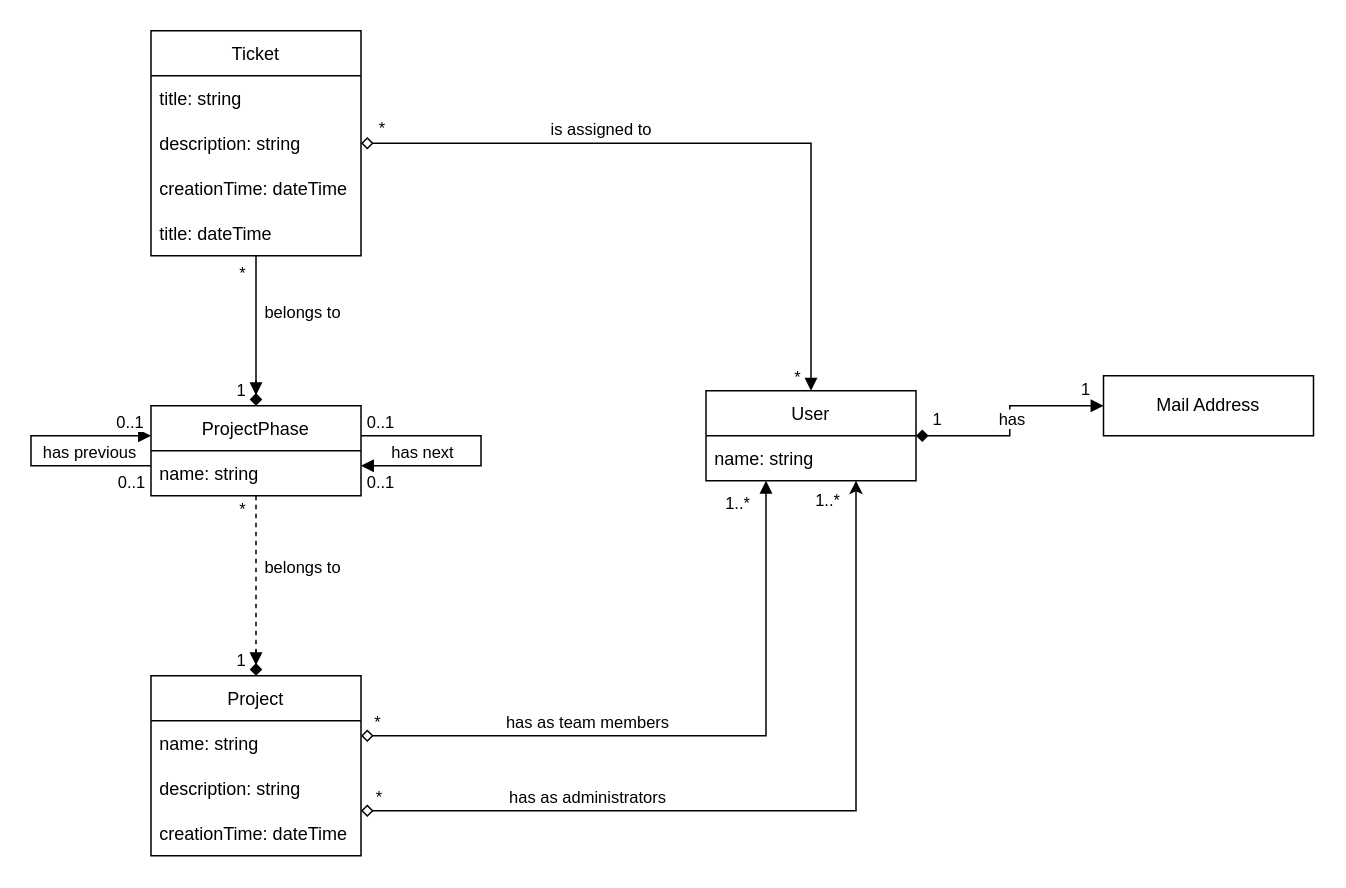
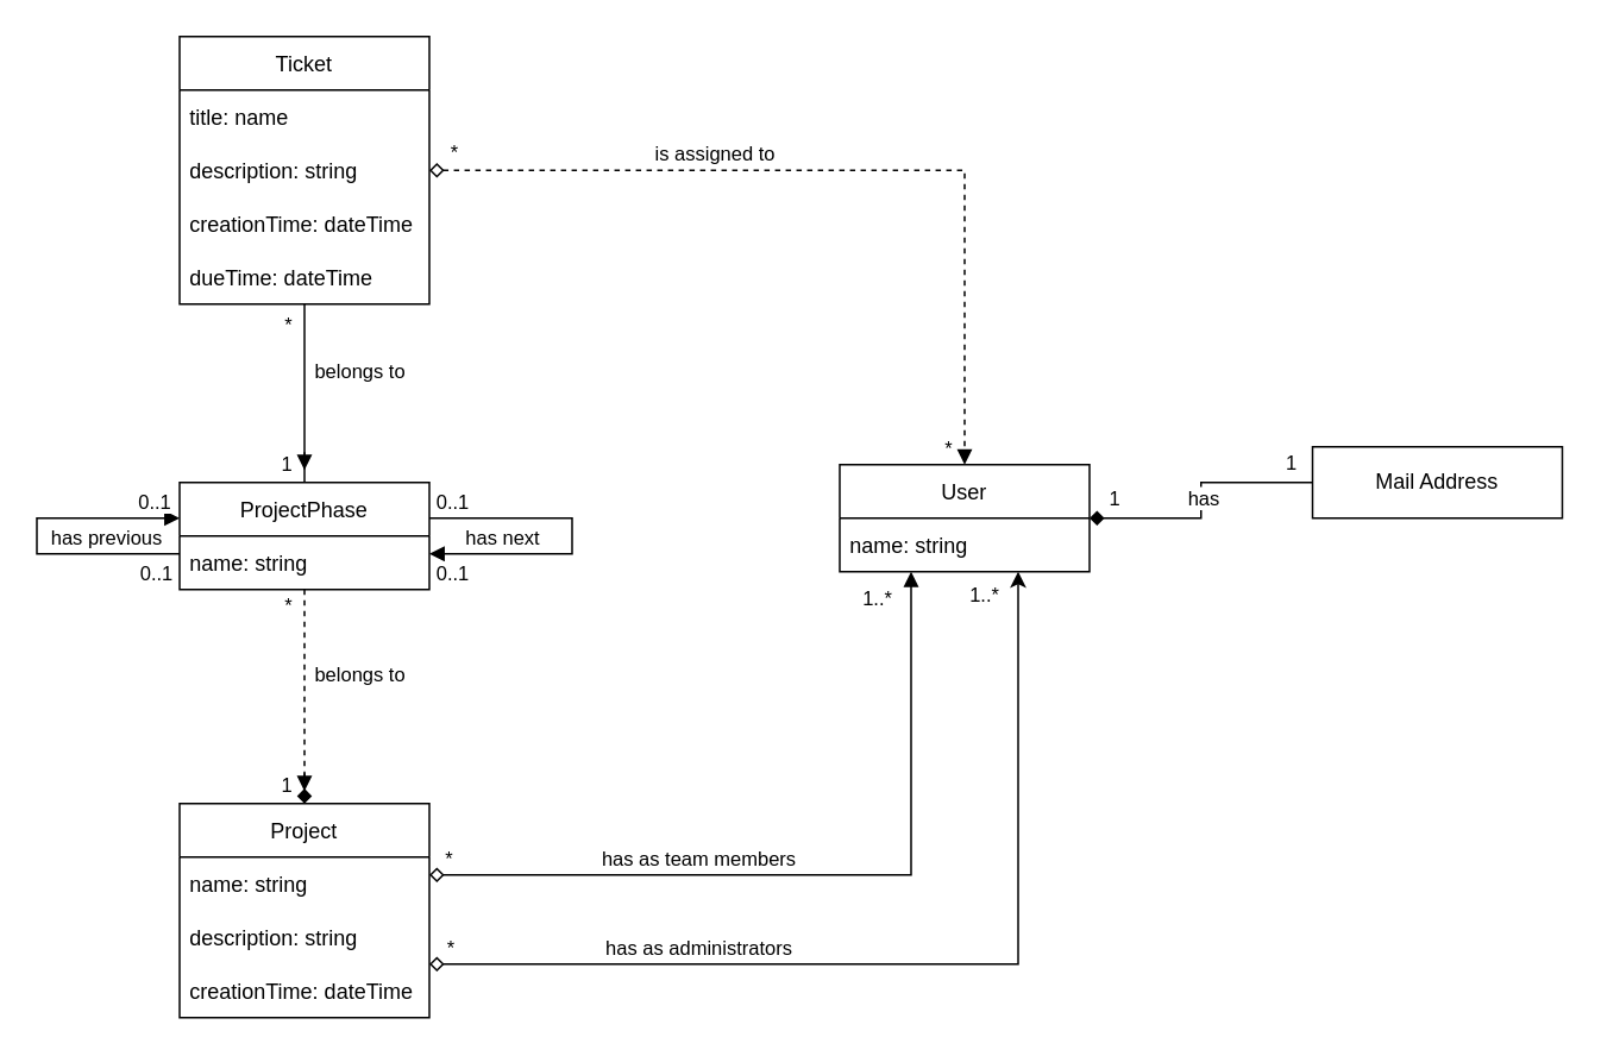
- <mxCell id="29" value="title: string" style="text;strokeColor=none;fillColor=none;align=left;verticalAlign=middle;spacingLeft=4;spacingRight=4;overflow=hidden;points=[[0,0.5],[1,0.5]];portConstraint=eastwest;rotatable=0;" parent="28" vertex="1"><mxGeometry y="30" width="140" height="30" as="geometry" /></mxCell>
+ <mxCell id="29" value="title: name" style="text;strokeColor=none;fillColor=none;align=left;verticalAlign=middle;spacingLeft=4;spacingRight=4;overflow=hidden;points=[[0,0.5],[1,0.5]];portConstraint=eastwest;rotatable=0;" parent="28" vertex="1"><mxGeometry y="30" width="140" height="30" as="geometry" /></mxCell>
- <mxCell id="20" style="edgeStyle=orthogonalEdgeStyle;rounded=0;orthogonalLoop=1;jettySize=auto;html=1;startArrow=diamond;startFill=0;endArrow=block;endFill=1;" edge="1" parent="1" source="28" target="10"><mxGeometry relative="1" as="geometry" /></mxCell>
+ <mxCell id="20" style="edgeStyle=orthogonalEdgeStyle;rounded=0;orthogonalLoop=1;jettySize=auto;html=1;startArrow=diamond;startFill=0;endArrow=block;endFill=1;dashed=1;" edge="1" parent="1" source="28" target="10"><mxGeometry relative="1" as="geometry" /></mxCell>
- <mxCell id="32" value="title: dateTime" style="text;strokeColor=none;fillColor=none;align=left;verticalAlign=middle;spacingLeft=4;spacingRight=4;overflow=hidden;points=[[0,0.5],[1,0.5]];portConstraint=eastwest;rotatable=0;" vertex="1" parent="28"><mxGeometry y="120" width="140" height="30" as="geometry" /></mxCell>
+ <mxCell id="32" value="dueTime: dateTime" style="text;strokeColor=none;fillColor=none;align=left;verticalAlign=middle;spacingLeft=4;spacingRight=4;overflow=hidden;points=[[0,0.5],[1,0.5]];portConstraint=eastwest;rotatable=0;" vertex="1" parent="28"><mxGeometry y="120" width="140" height="30" as="geometry" /></mxCell>
- <mxCell id="24" style="edgeStyle=orthogonalEdgeStyle;rounded=0;orthogonalLoop=1;jettySize=auto;html=1;startArrow=none;startFill=0;endArrow=diamond;endFill=1;" edge="1" parent="1" source="28" target="38"><mxGeometry relative="1" as="geometry"><Array as="points"><mxPoint x="170" y="260" /><mxPoint x="170" y="260" /></Array></mxGeometry></mxCell>
+ <mxCell id="24" style="edgeStyle=orthogonalEdgeStyle;rounded=0;orthogonalLoop=1;jettySize=auto;html=1;startArrow=none;startFill=0;endArrow=none;endFill=1;" edge="1" parent="1" source="28" target="38"><mxGeometry relative="1" as="geometry"><Array as="points"><mxPoint x="170" y="260" /><mxPoint x="170" y="260" /></Array></mxGeometry></mxCell>
- <mxCell id="6" style="edgeStyle=orthogonalEdgeStyle;rounded=0;orthogonalLoop=1;jettySize=auto;html=1;endArrow=block;endFill=1;startArrow=diamond;startFill=1;" parent="1" source="10" target="33" edge="1"><mxGeometry relative="1" as="geometry" /></mxCell>
+ <mxCell id="6" style="edgeStyle=orthogonalEdgeStyle;rounded=0;orthogonalLoop=1;jettySize=auto;html=1;endArrow=none;endFill=1;startArrow=diamond;startFill=1;" parent="1" source="10" target="33" edge="1"><mxGeometry relative="1" as="geometry" /></mxCell>
